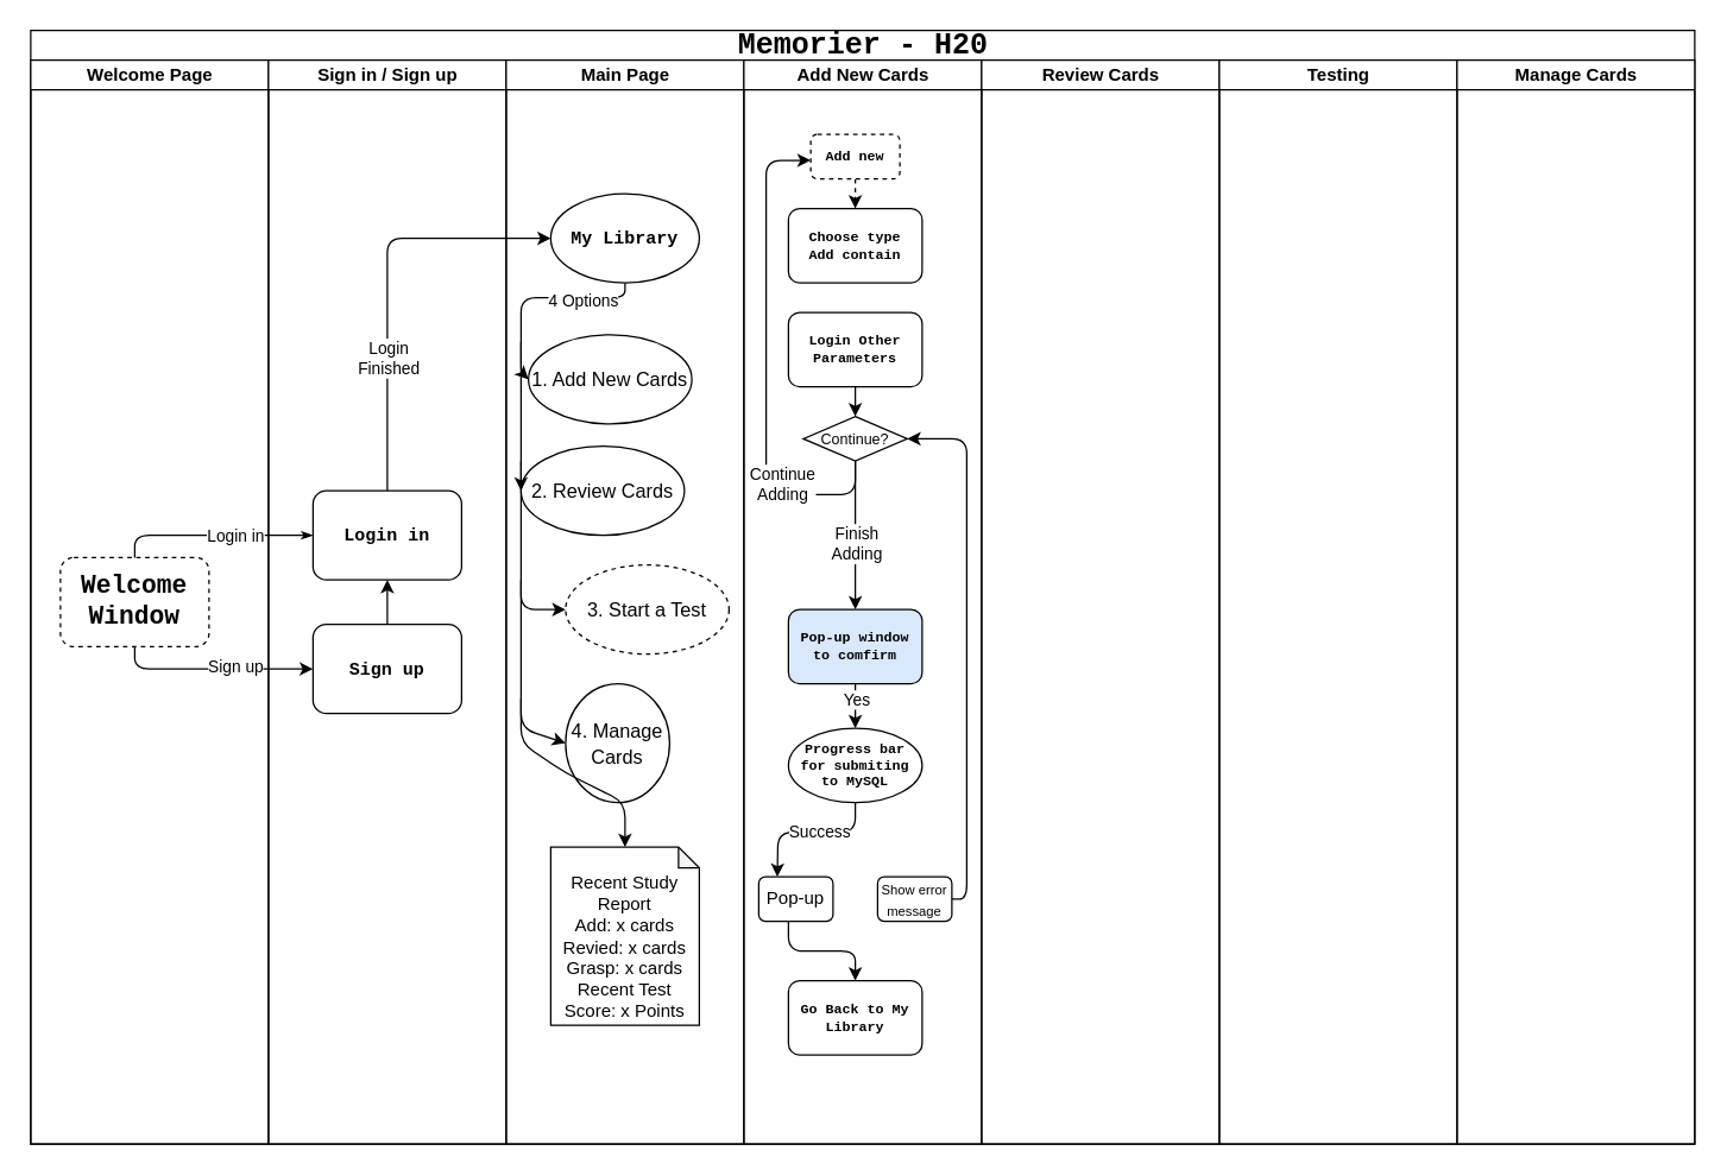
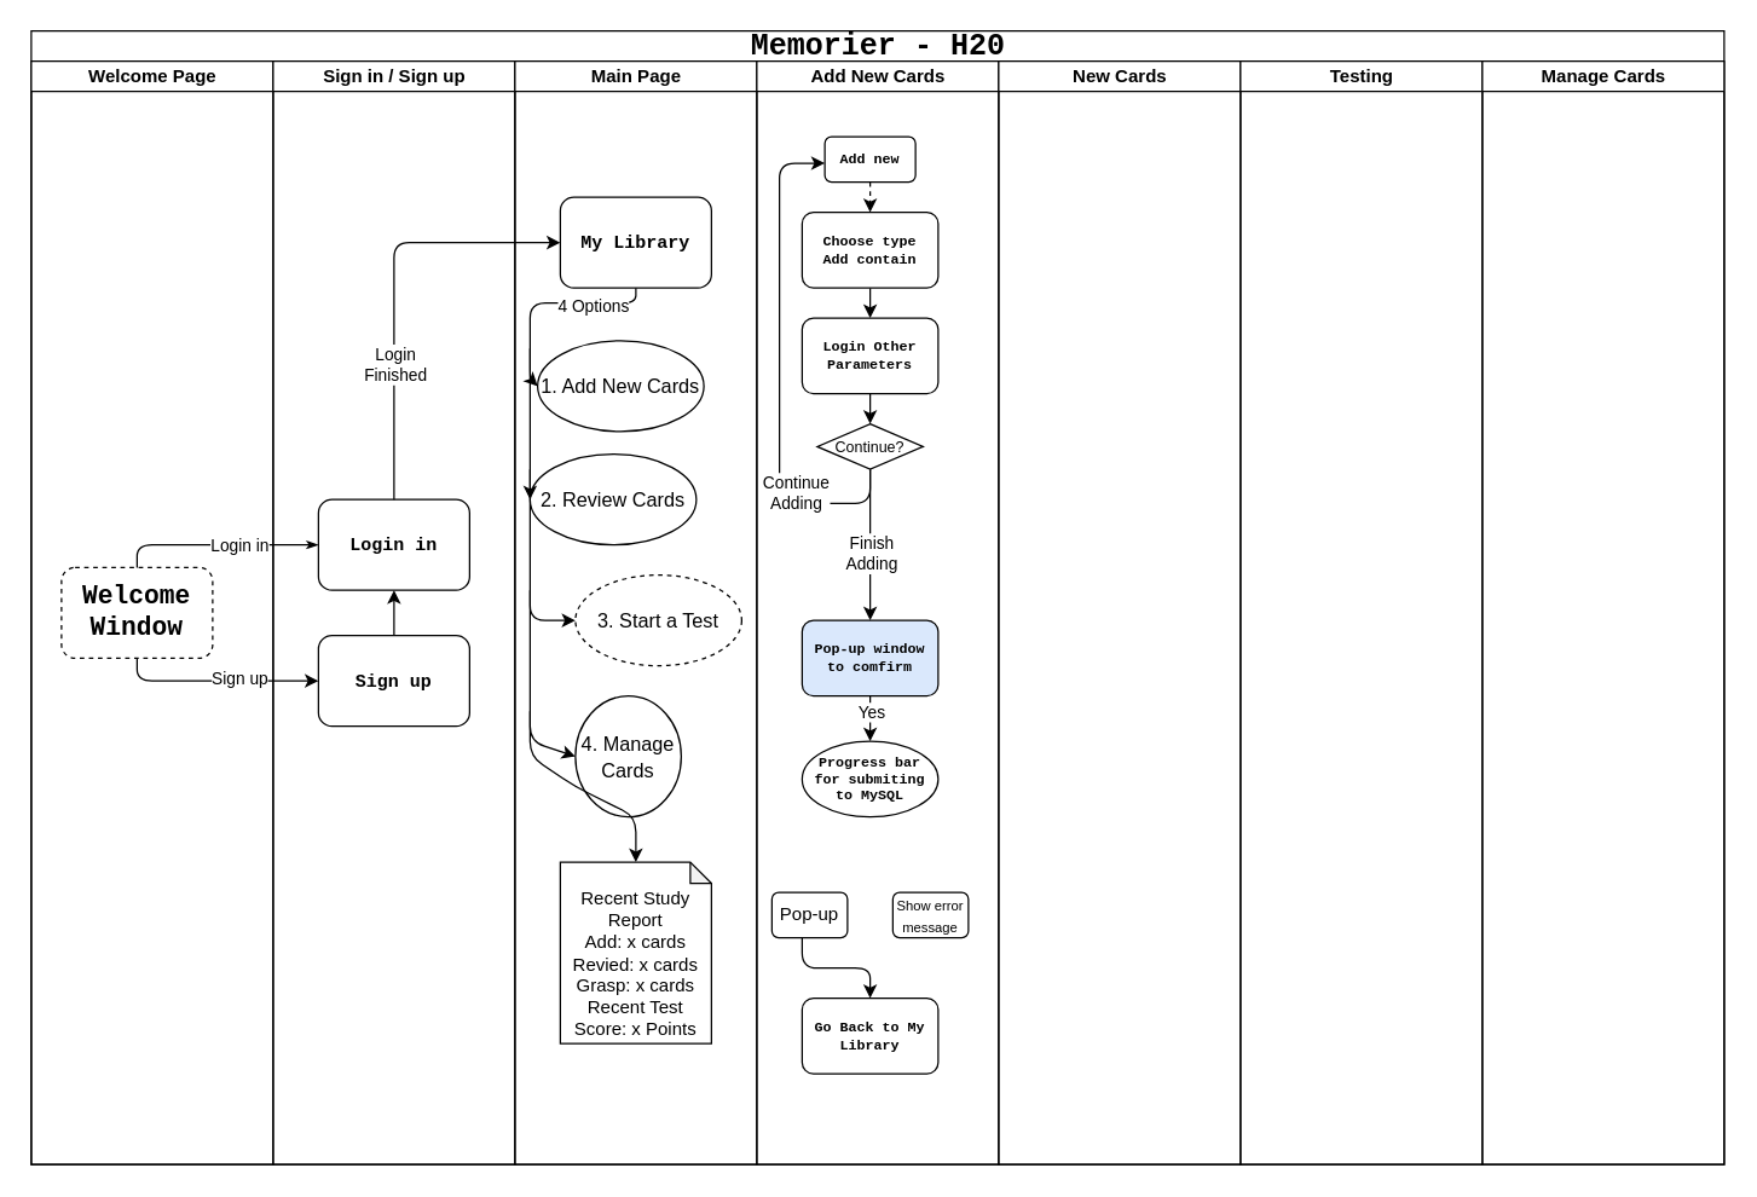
- <mxCell id="44" value="Review Cards" style="swimlane;html=1;startSize=20;" parent="2" vertex="1"><mxGeometry x="640" y="20" width="160" height="730" as="geometry" /></mxCell>
+ <mxCell id="44" value="New Cards" style="swimlane;html=1;startSize=20;" parent="2" vertex="1"><mxGeometry x="640" y="20" width="160" height="730" as="geometry" /></mxCell>
- <mxCell id="24" value="&lt;h3&gt;&lt;font face=&quot;Courier New&quot;&gt;Add new&lt;/font&gt;&lt;/h3&gt;" style="rounded=1;whiteSpace=wrap;html=1;shadow=0;labelBackgroundColor=none;strokeWidth=1;fontFamily=Verdana;fontSize=8;align=center;dashed=1;" parent="22" vertex="1"><mxGeometry x="45" y="50" width="60" height="30" as="geometry" /></mxCell>
+ <mxCell id="24" value="&lt;h3&gt;&lt;font face=&quot;Courier New&quot;&gt;Add new&lt;/font&gt;&lt;/h3&gt;" style="rounded=1;whiteSpace=wrap;html=1;shadow=0;labelBackgroundColor=none;strokeWidth=1;fontFamily=Verdana;fontSize=8;align=center;" parent="22" vertex="1"><mxGeometry x="45" y="50" width="60" height="30" as="geometry" /></mxCell>
- <mxCell id="14" value="&lt;h2&gt;&lt;font face=&quot;Courier New&quot;&gt;My Library&lt;/font&gt;&lt;/h2&gt;" style="ellipse;whiteSpace=wrap;html=1;shadow=0;labelBackgroundColor=none;strokeWidth=1;fontFamily=Verdana;fontSize=8;align=center;" parent="13" vertex="1"><mxGeometry x="30" y="90" width="100" height="60" as="geometry" /></mxCell>
+ <mxCell id="14" value="&lt;h2&gt;&lt;font face=&quot;Courier New&quot;&gt;My Library&lt;/font&gt;&lt;/h2&gt;" style="rounded=1;whiteSpace=wrap;html=1;shadow=0;labelBackgroundColor=none;strokeWidth=1;fontFamily=Verdana;fontSize=8;align=center;" parent="13" vertex="1"><mxGeometry x="30" y="90" width="100" height="60" as="geometry" /></mxCell>
+ <mxCell id="25" style="edgeStyle=elbowEdgeStyle;rounded=0;orthogonalLoop=1;jettySize=auto;html=1;" parent="22" source="26" target="28" edge="1"><mxGeometry relative="1" as="geometry" /></mxCell>
- <mxCell id="39" value="" style="endArrow=classic;html=1;exitX=1;exitY=0.5;exitDx=0;exitDy=0;entryX=1;entryY=0.5;entryDx=0;entryDy=0;" parent="22" source="38" target="33" edge="1"><mxGeometry width="50" height="50" relative="1" as="geometry"><mxPoint x="-35" y="480" as="sourcePoint" /><mxPoint x="115" y="250" as="targetPoint" /><Array as="points"><mxPoint x="150" y="565" /><mxPoint x="150" y="255" /></Array></mxGeometry></mxCell>
- <mxCell id="42" value="" style="endArrow=classic;html=1;exitX=0.5;exitY=1;exitDx=0;exitDy=0;entryX=0.25;entryY=0;entryDx=0;entryDy=0;" parent="22" source="32" target="37" edge="1"><mxGeometry width="50" height="50" relative="1" as="geometry"><mxPoint x="-35" y="480" as="sourcePoint" /><mxPoint x="15" y="550" as="targetPoint" /><Array as="points"><mxPoint x="75" y="520" /><mxPoint x="23" y="520" /></Array></mxGeometry></mxCell>
- <mxCell id="43" value="Success" style="edgeLabel;html=1;align=center;verticalAlign=middle;resizable=0;points=[];" parent="42" vertex="1" connectable="0"><mxGeometry x="0.145" y="-1" relative="1" as="geometry"><mxPoint x="13" as="offset" /></mxGeometry></mxCell>
